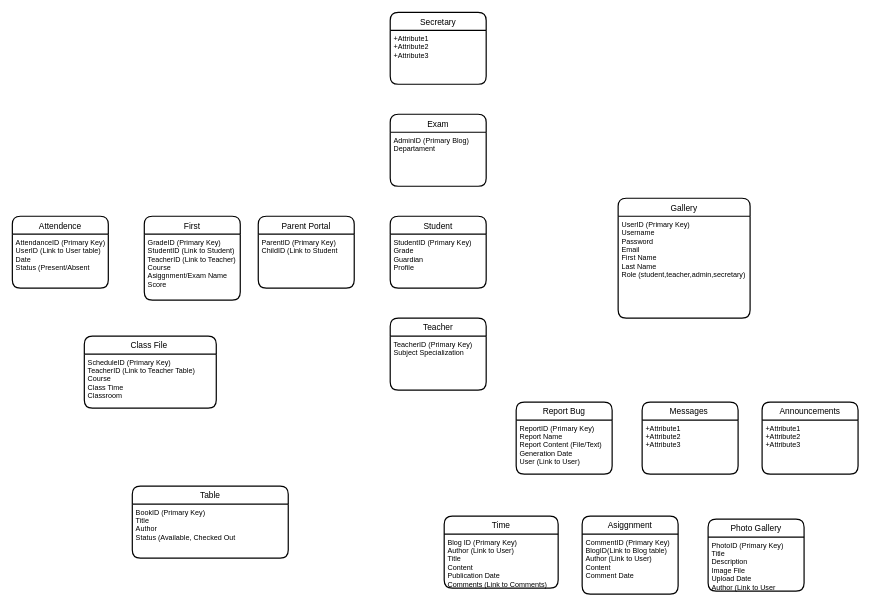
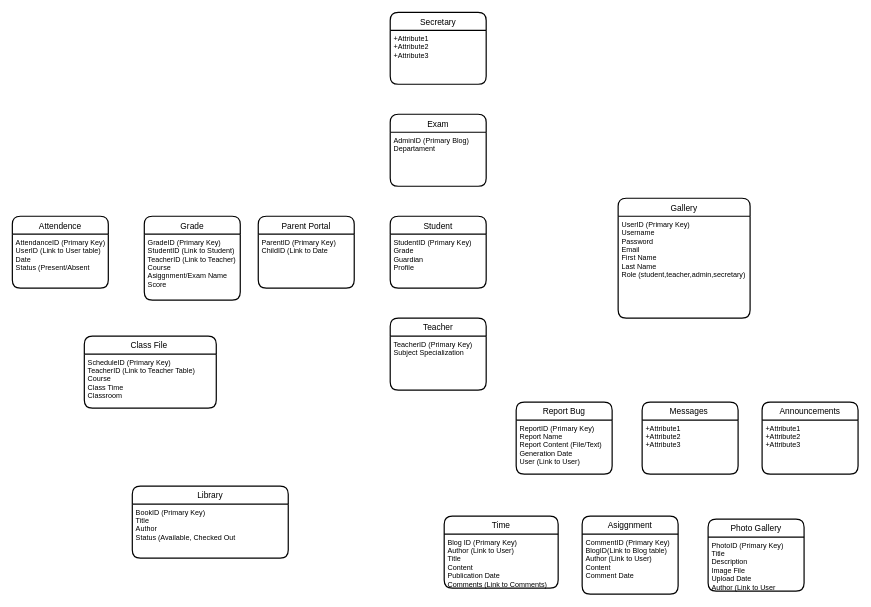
- <mxCell id="12" value="First" style="swimlane;childLayout=stackLayout;horizontal=1;startSize=30;horizontalStack=0;rounded=1;fontSize=14;fontStyle=0;strokeWidth=2;resizeParent=0;resizeLast=1;shadow=0;dashed=0;align=center;" parent="1" vertex="1"><mxGeometry x="240" y="360" width="160" height="140" as="geometry" /></mxCell>
+ <mxCell id="12" value="Grade" style="swimlane;childLayout=stackLayout;horizontal=1;startSize=30;horizontalStack=0;rounded=1;fontSize=14;fontStyle=0;strokeWidth=2;resizeParent=0;resizeLast=1;shadow=0;dashed=0;align=center;" parent="1" vertex="1"><mxGeometry x="240" y="360" width="160" height="140" as="geometry" /></mxCell>
- <mxCell id="21" value="ParentID (Primary Key)&#10;ChildID (Link to Student" style="align=left;strokeColor=none;fillColor=none;spacingLeft=4;fontSize=12;verticalAlign=top;resizable=0;rotatable=0;part=1;" parent="20" vertex="1"><mxGeometry y="30" width="160" height="90" as="geometry" /></mxCell>
+ <mxCell id="21" value="ParentID (Primary Key)&#10;ChildID (Link to Date" style="align=left;strokeColor=none;fillColor=none;spacingLeft=4;fontSize=12;verticalAlign=top;resizable=0;rotatable=0;part=1;" parent="20" vertex="1"><mxGeometry y="30" width="160" height="90" as="geometry" /></mxCell>
- <mxCell id="32" value="Table" style="swimlane;childLayout=stackLayout;horizontal=1;startSize=30;horizontalStack=0;rounded=1;fontSize=14;fontStyle=0;strokeWidth=2;resizeParent=0;resizeLast=1;shadow=0;dashed=0;align=center;" parent="1" vertex="1"><mxGeometry x="220" y="810" width="260" height="120" as="geometry" /></mxCell>
+ <mxCell id="32" value="Library" style="swimlane;childLayout=stackLayout;horizontal=1;startSize=30;horizontalStack=0;rounded=1;fontSize=14;fontStyle=0;strokeWidth=2;resizeParent=0;resizeLast=1;shadow=0;dashed=0;align=center;" parent="1" vertex="1"><mxGeometry x="220" y="810" width="260" height="120" as="geometry" /></mxCell>
